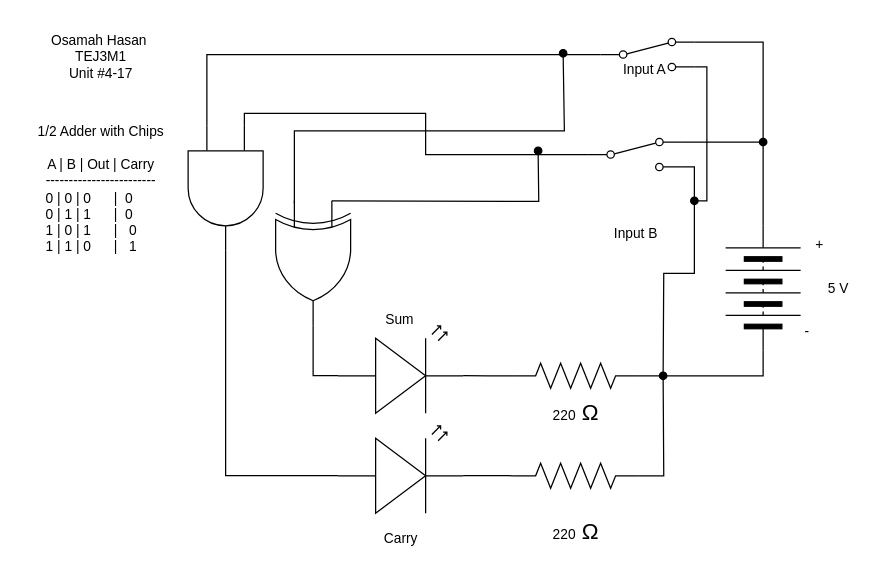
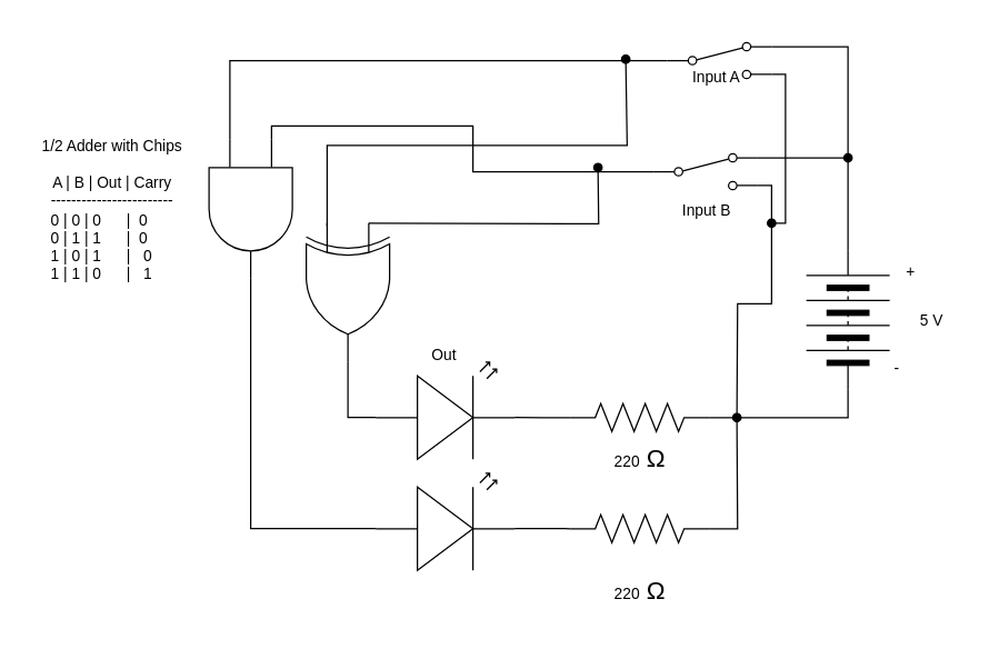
- <mxCell id="35" value="Osamah Hasan&amp;nbsp;&lt;div&gt;TEJ3M1&lt;/div&gt;&lt;div&gt;Unit #4-17&lt;/div&gt;" style="text;html=1;align=center;verticalAlign=middle;resizable=0;points=[];autosize=1;strokeColor=none;fillColor=none;fontFamily=Helvetica;fontSize=11;fontColor=default;labelBackgroundColor=default;" vertex="1" parent="1"><mxGeometry x="30" y="20" width="100" height="50" as="geometry" /></mxCell>
- <mxCell id="32" value="Input B" style="text;html=1;align=center;verticalAlign=middle;resizable=0;points=[];autosize=1;strokeColor=none;fillColor=none;fontFamily=Helvetica;fontSize=11;fontColor=default;labelBackgroundColor=default;" vertex="1" parent="1"><mxGeometry x="477.5" y="171" width="60" height="30" as="geometry" /></mxCell>
+ <mxCell id="32" value="Input B" style="text;html=1;align=center;verticalAlign=middle;resizable=0;points=[];autosize=1;strokeColor=none;fillColor=none;fontFamily=Helvetica;fontSize=11;fontColor=default;labelBackgroundColor=default;" vertex="1" parent="1"><mxGeometry x="477.5" y="136" width="60" height="30" as="geometry" /></mxCell>
- <mxCell id="26" value="Sum" style="text;html=1;align=center;verticalAlign=middle;resizable=0;points=[];autosize=1;strokeColor=none;fillColor=none;fontFamily=Helvetica;fontSize=11;fontColor=default;labelBackgroundColor=default;" vertex="1" parent="1"><mxGeometry x="294" y="240" width="50" height="30" as="geometry" /></mxCell>
+ <mxCell id="26" value="Out" style="text;html=1;align=center;verticalAlign=middle;resizable=0;points=[];autosize=1;strokeColor=none;fillColor=none;fontFamily=Helvetica;fontSize=11;fontColor=default;labelBackgroundColor=default;" vertex="1" parent="1"><mxGeometry x="294" y="240" width="50" height="30" as="geometry" /></mxCell>
- <mxCell id="25" value="Carry" style="text;html=1;align=center;verticalAlign=middle;resizable=0;points=[];autosize=1;strokeColor=none;fillColor=none;fontFamily=Helvetica;fontSize=11;fontColor=default;labelBackgroundColor=default;" vertex="1" parent="1"><mxGeometry x="295" y="415" width="50" height="30" as="geometry" /></mxCell>
